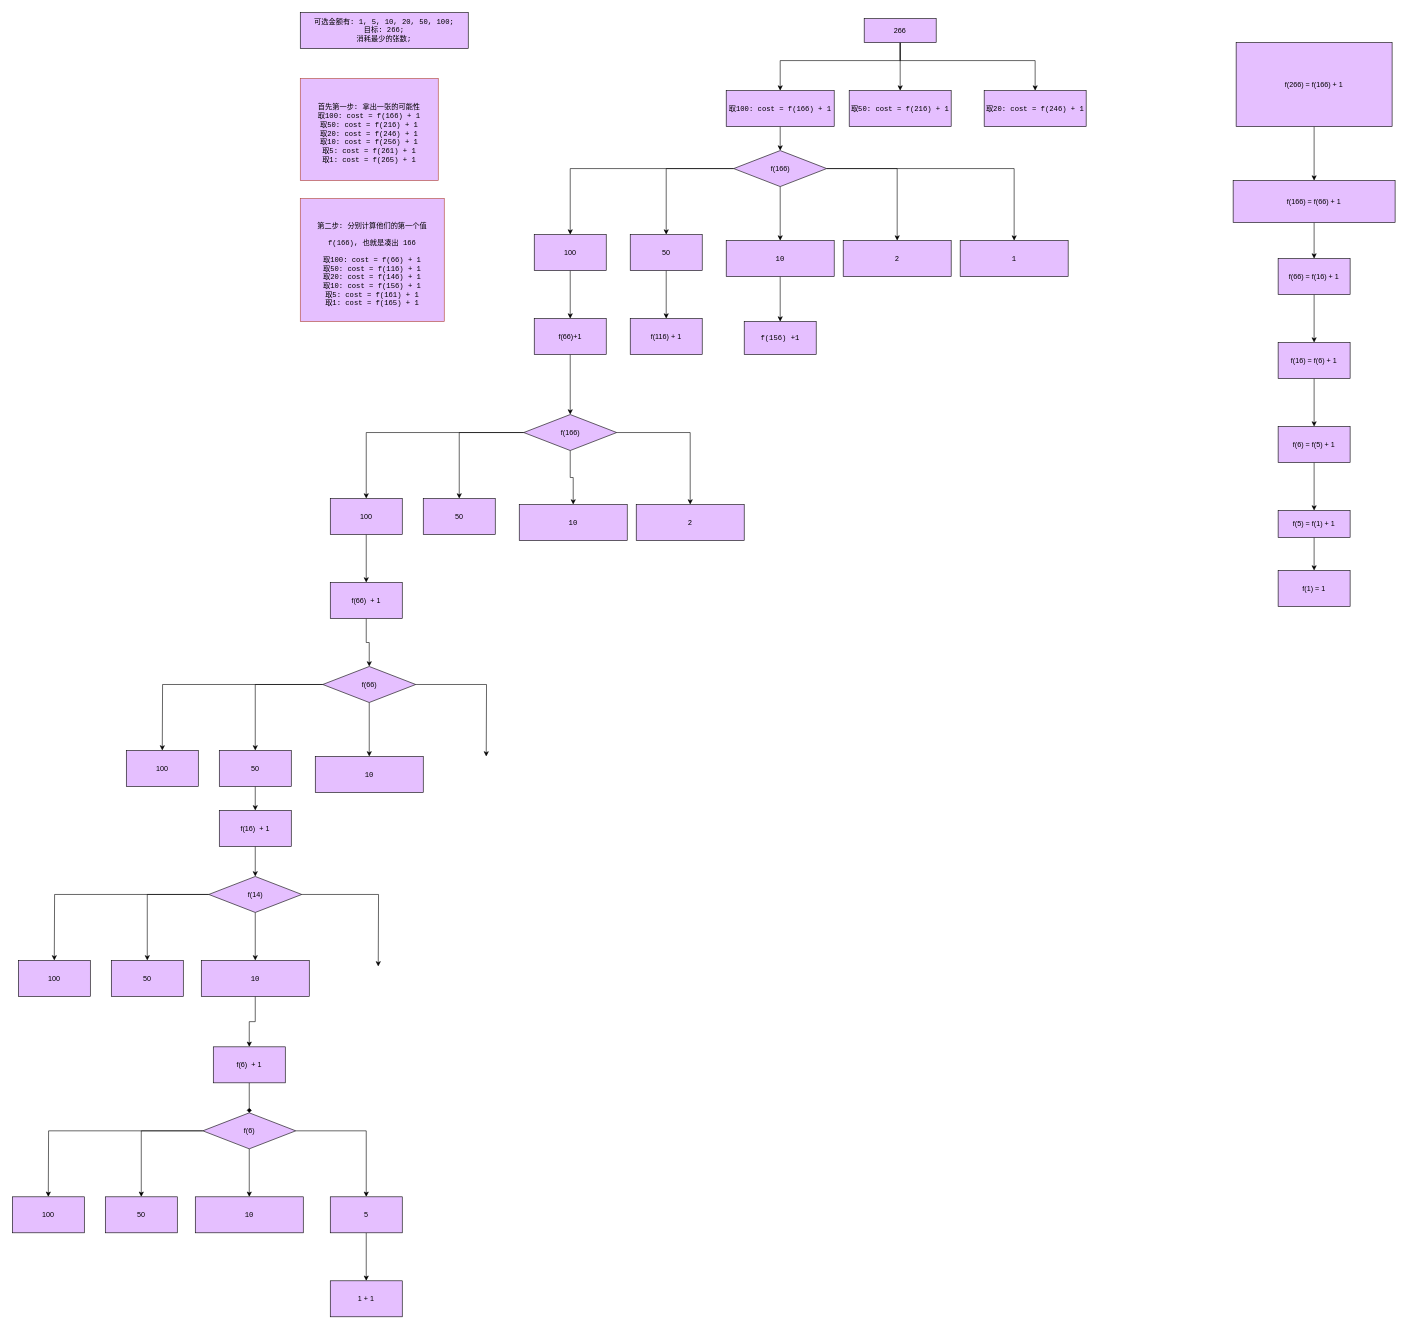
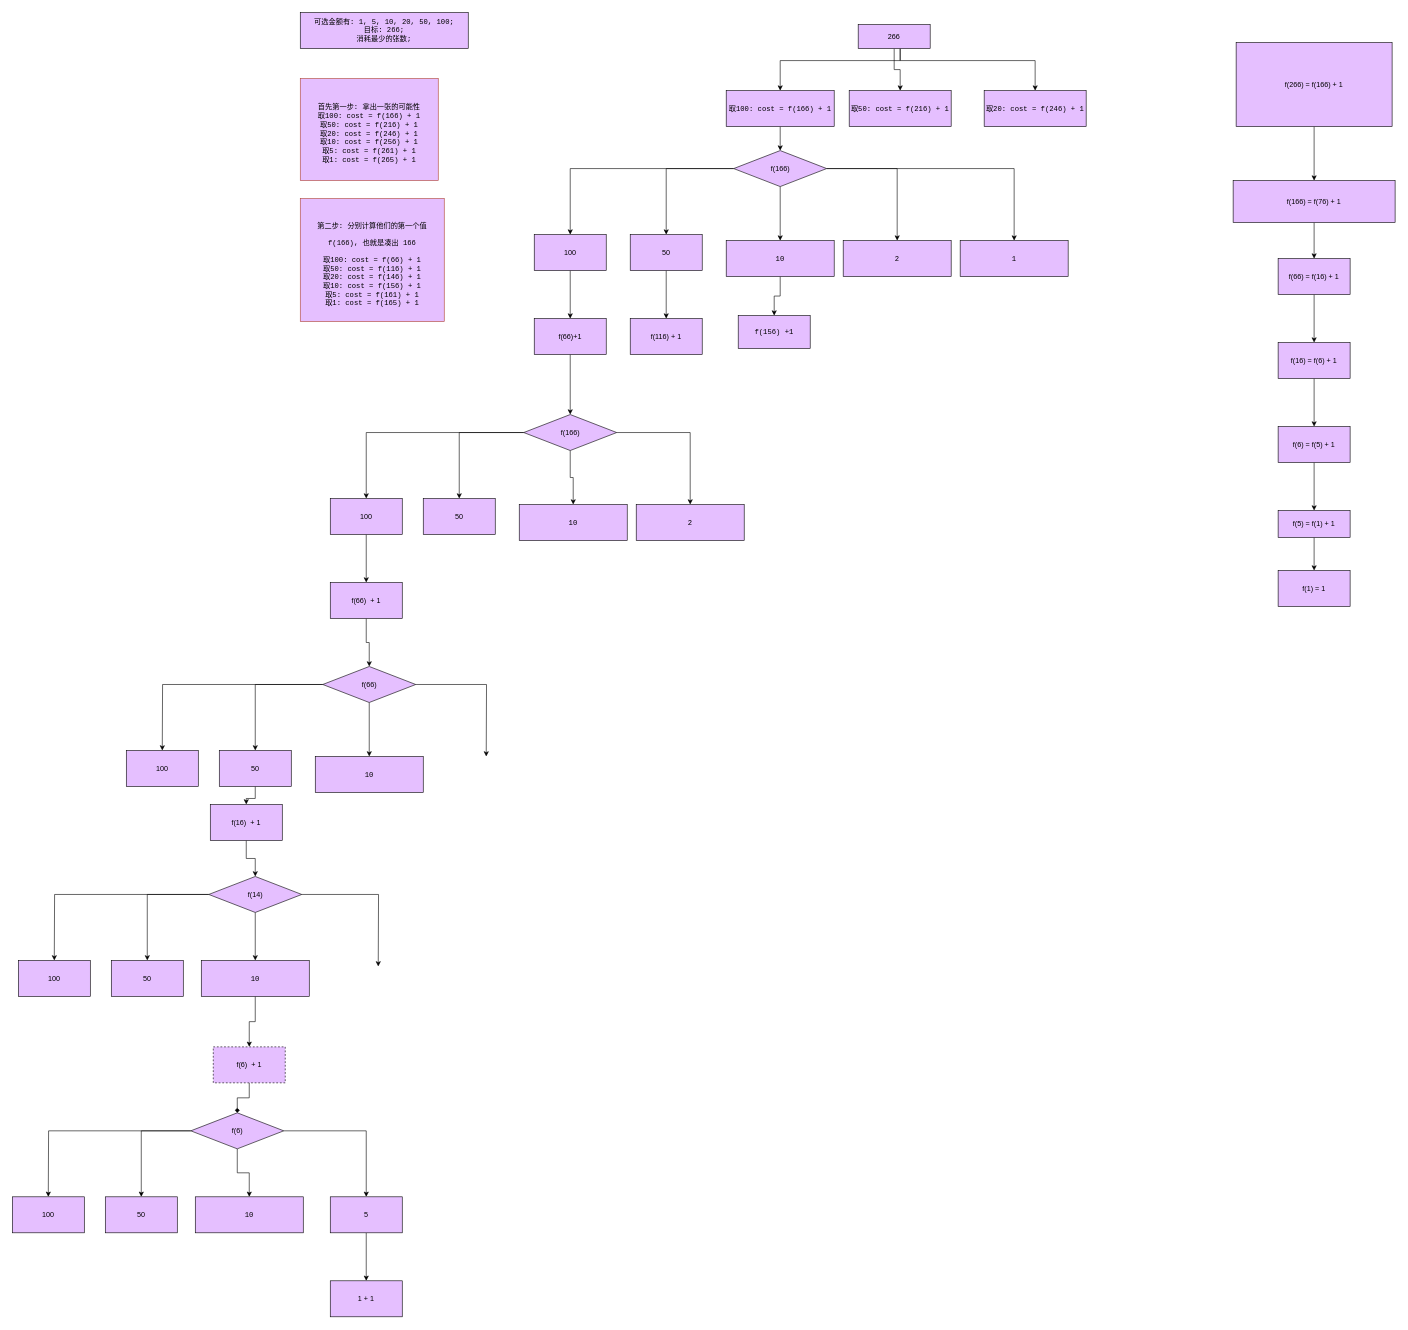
- <mxCell id="8" value="266" style="whiteSpace=wrap;html=1;fontColor=#000000;fillColor=#E5BFFF;" vertex="1" parent="1"><mxGeometry x="1440" y="30" width="120" height="40" as="geometry" /></mxCell>
+ <mxCell id="8" value="266" style="whiteSpace=wrap;html=1;fontColor=#000000;fillColor=#E5BFFF;" vertex="1" parent="1"><mxGeometry x="1430" y="40" width="120" height="40" as="geometry" /></mxCell>
- <mxCell id="79" value="f(166) = f(66) + 1" style="whiteSpace=wrap;html=1;fontColor=#000000;fillColor=#E5BFFF;" vertex="1" parent="1"><mxGeometry x="2055" y="300" width="270" height="70" as="geometry" /></mxCell>
+ <mxCell id="79" value="f(166) = f(76) + 1" style="whiteSpace=wrap;html=1;fontColor=#000000;fillColor=#E5BFFF;" vertex="1" parent="1"><mxGeometry x="2055" y="300" width="270" height="70" as="geometry" /></mxCell>
- <mxCell id="30" value="&lt;font face=&quot;menlo, monaco, courier new, monospace&quot;&gt;f(156) +1&lt;/font&gt;" style="whiteSpace=wrap;html=1;fontColor=#000000;fillColor=#E5BFFF;" vertex="1" parent="1"><mxGeometry x="1240" y="535" width="120" height="55" as="geometry" /></mxCell>
+ <mxCell id="30" value="&lt;font face=&quot;menlo, monaco, courier new, monospace&quot;&gt;f(156) +1&lt;/font&gt;" style="whiteSpace=wrap;html=1;fontColor=#000000;fillColor=#E5BFFF;" vertex="1" parent="1"><mxGeometry x="1230" y="525" width="120" height="55" as="geometry" /></mxCell>
- <mxCell id="62" value="f(16)&amp;nbsp; + 1" style="whiteSpace=wrap;html=1;fontColor=#000000;fillColor=#E5BFFF;" vertex="1" parent="1"><mxGeometry x="365" y="1350" width="120" height="60" as="geometry" /></mxCell>
+ <mxCell id="62" value="f(16)&amp;nbsp; + 1" style="whiteSpace=wrap;html=1;fontColor=#000000;fillColor=#E5BFFF;" vertex="1" parent="1"><mxGeometry x="350" y="1340" width="120" height="60" as="geometry" /></mxCell>
- <mxCell id="72" value="f(6)&amp;nbsp; + 1" style="whiteSpace=wrap;html=1;fontColor=#000000;fillColor=#E5BFFF;" vertex="1" parent="1"><mxGeometry x="355" y="1744" width="120" height="60" as="geometry" /></mxCell>
+ <mxCell id="72" value="f(6)&amp;nbsp; + 1" style="whiteSpace=wrap;html=1;fontColor=#000000;fillColor=#E5BFFF;dashed=1;" vertex="1" parent="1"><mxGeometry x="355" y="1744" width="120" height="60" as="geometry" /></mxCell>
- <mxCell id="68" value="f(6)" style="rhombus;whiteSpace=wrap;html=1;fontColor=#000000;fillColor=#E5BFFF;" vertex="1" parent="1"><mxGeometry x="337.5" y="1854" width="155" height="60" as="geometry" /></mxCell>
+ <mxCell id="68" value="f(6)" style="rhombus;whiteSpace=wrap;html=1;fontColor=#000000;fillColor=#E5BFFF;" vertex="1" parent="1"><mxGeometry x="317.5" y="1854" width="155" height="60" as="geometry" /></mxCell>
